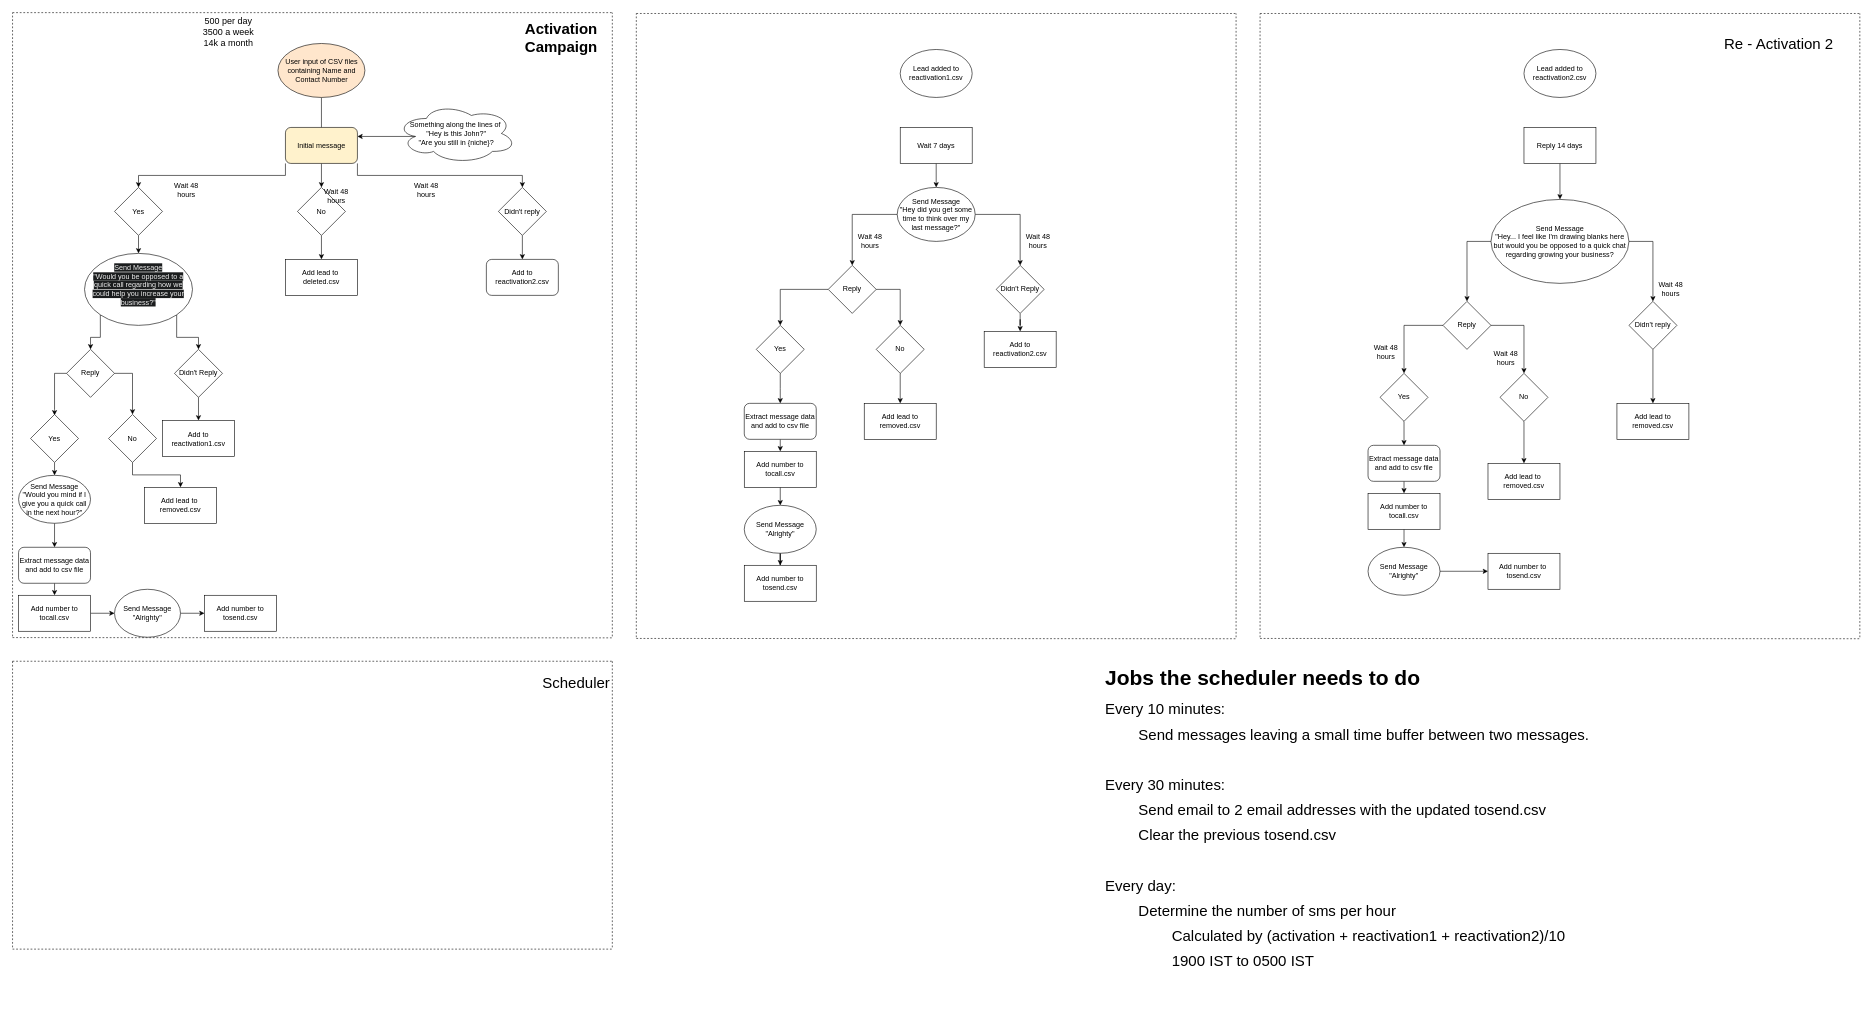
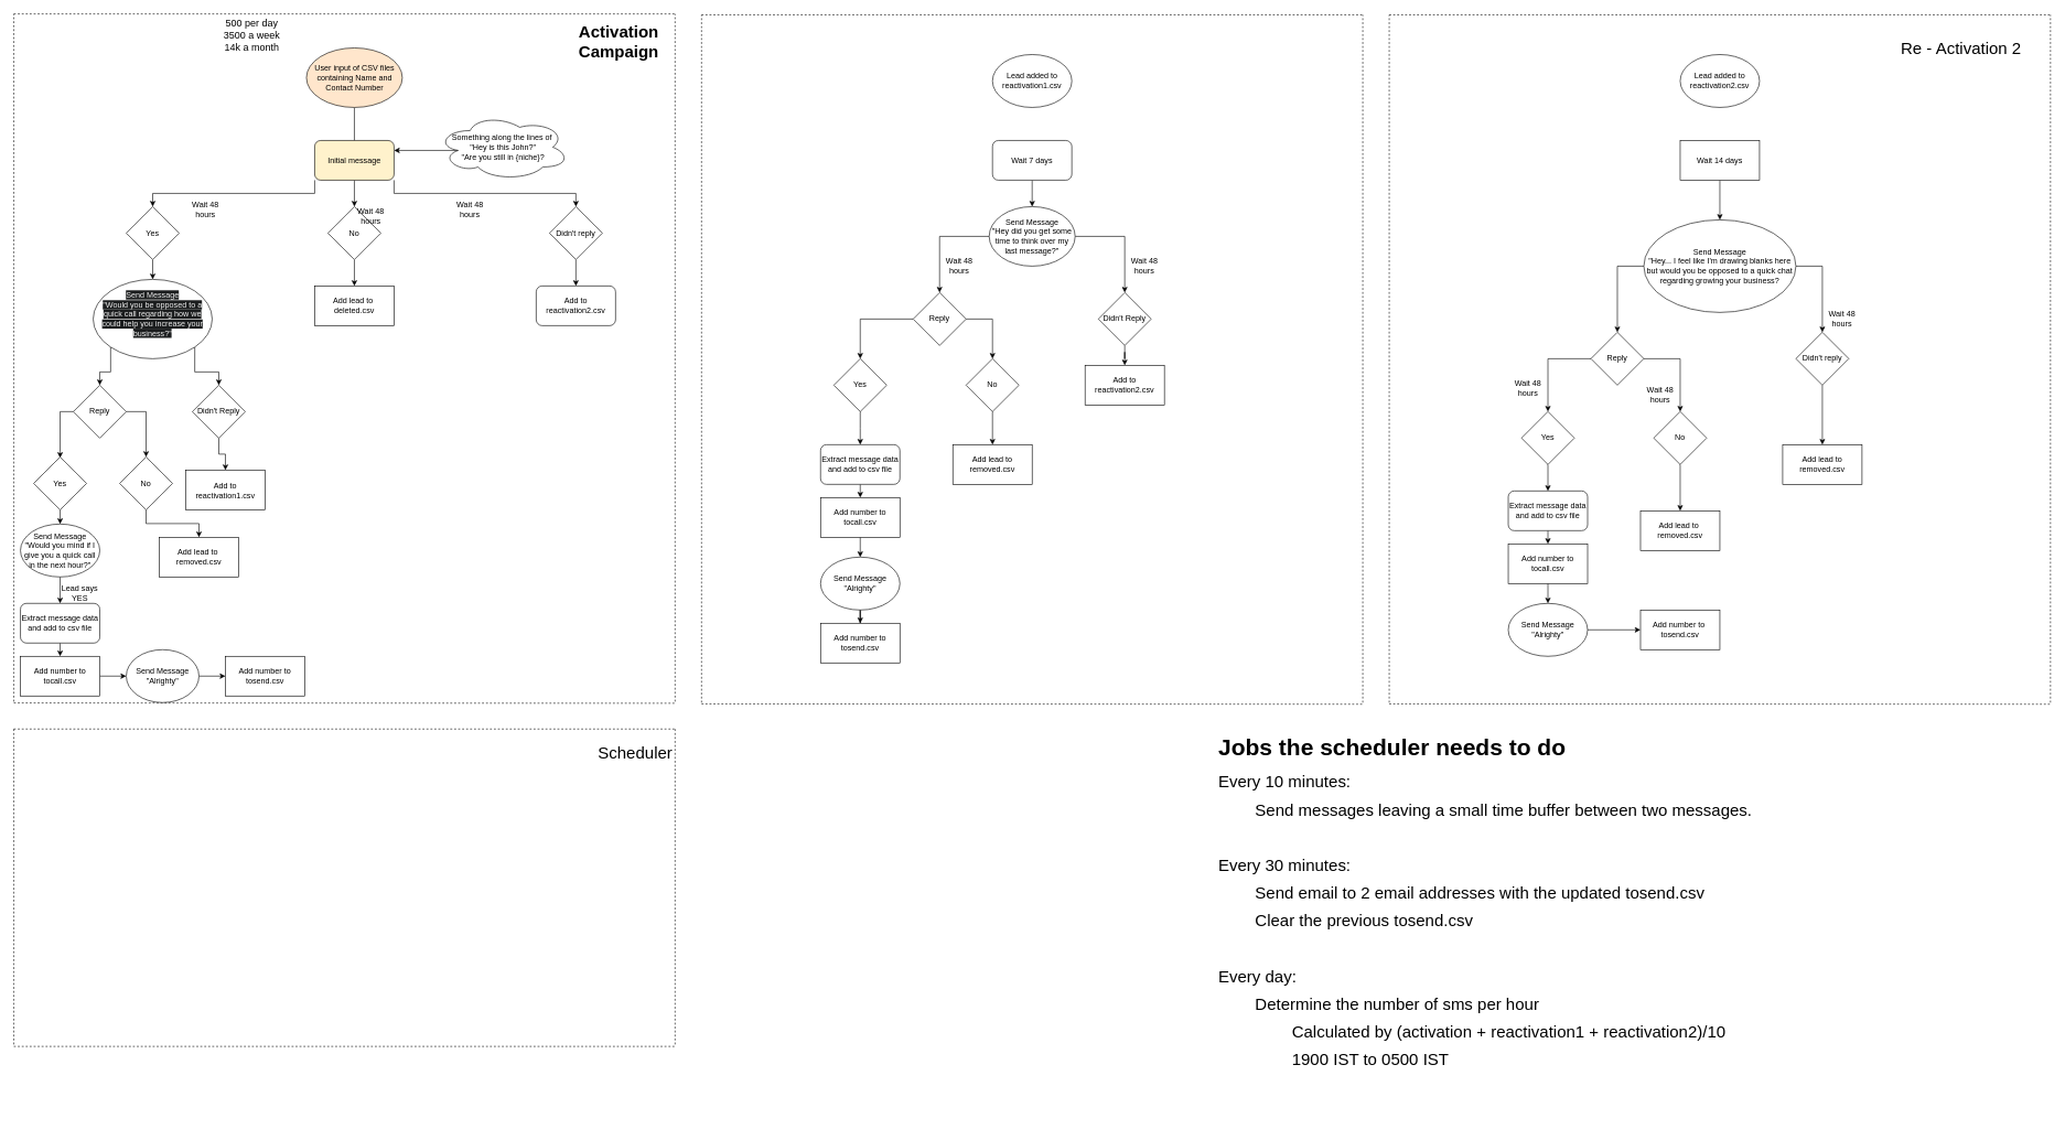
- <mxCell id="32" value="Wait 7 days" style="whiteSpace=wrap;html=1;" vertex="1" parent="1"><mxGeometry x="1500" y="212" width="120" height="60" as="geometry" /></mxCell>
+ <mxCell id="32" value="Wait 7 days" style="whiteSpace=wrap;html=1;rounded=1;" vertex="1" parent="1"><mxGeometry x="1500" y="212" width="120" height="60" as="geometry" /></mxCell>
- <mxCell id="44" value="Reply 14 days" style="whiteSpace=wrap;html=1;" vertex="1" parent="1"><mxGeometry x="2540" y="212" width="120" height="60" as="geometry" /></mxCell>
+ <mxCell id="44" value="Wait 14 days" style="whiteSpace=wrap;html=1;" vertex="1" parent="1"><mxGeometry x="2540" y="212" width="120" height="60" as="geometry" /></mxCell>
- <mxCell id="86" value="Add to&lt;br&gt;reactivation1.csv" style="whiteSpace=wrap;html=1;" vertex="1" parent="1"><mxGeometry x="270" y="700.55" width="120" height="60" as="geometry" /></mxCell>
+ <mxCell id="86" value="Add to&lt;br&gt;reactivation1.csv" style="whiteSpace=wrap;html=1;" vertex="1" parent="1"><mxGeometry x="280" y="710.55" width="120" height="60" as="geometry" /></mxCell>
+ <mxCell id="102" value="Lead says YES" style="text;html=1;align=center;verticalAlign=middle;whiteSpace=wrap;rounded=0;" vertex="1" parent="1"><mxGeometry x="90" y="882" width="60" height="30" as="geometry" /></mxCell>
